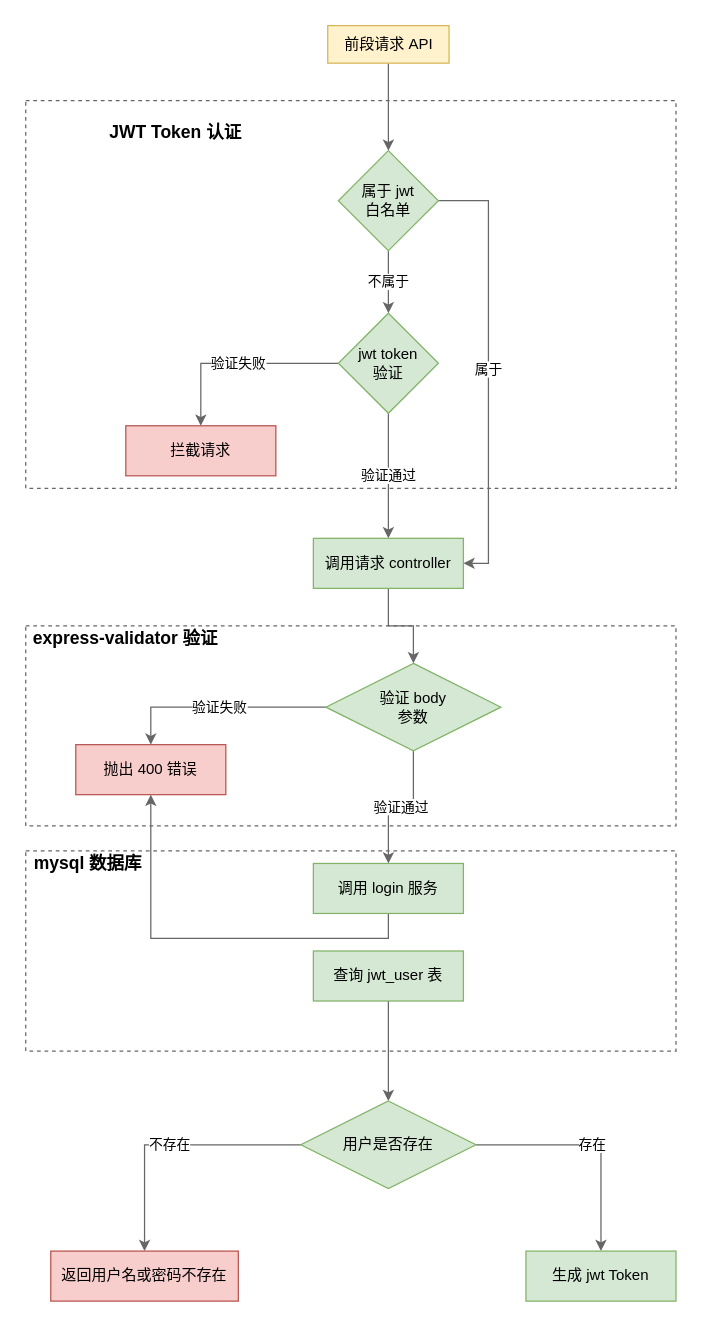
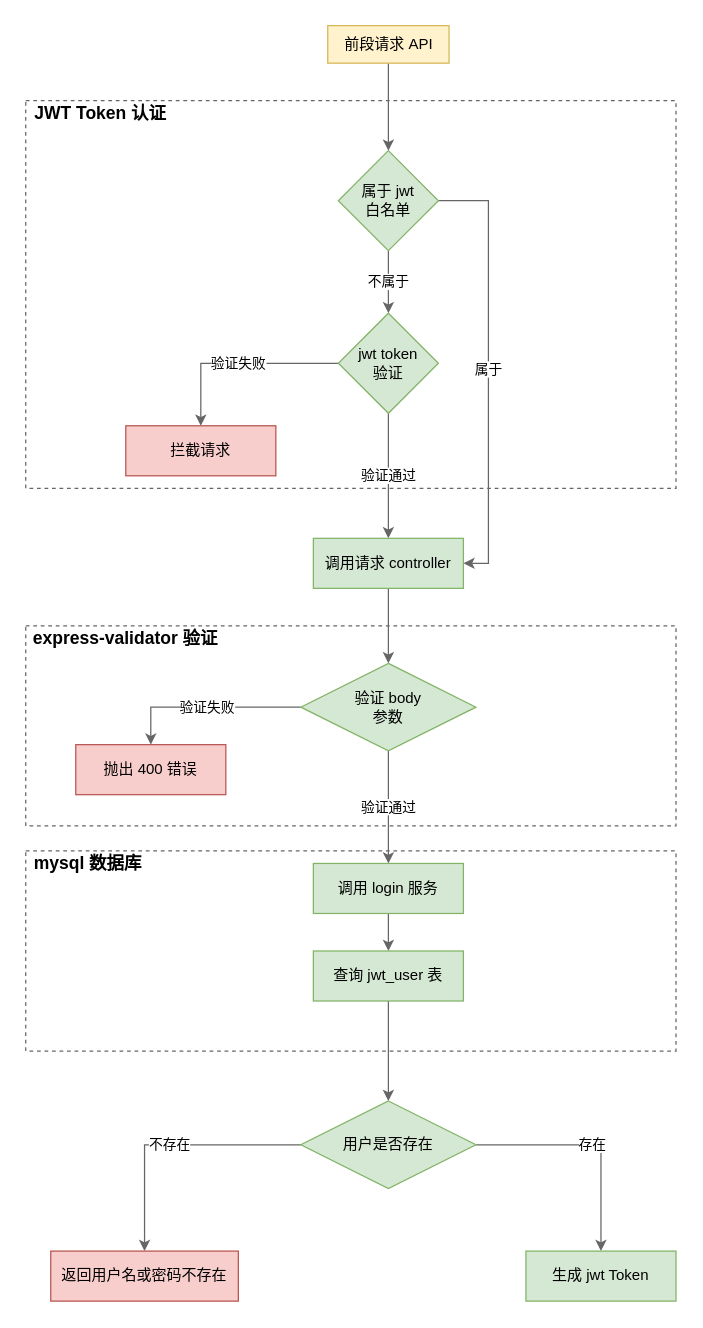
- <mxCell id="6" value="&lt;font style=&quot;font-size: 14px&quot;&gt;&lt;b&gt;JWT Token 认证&lt;/b&gt;&lt;/font&gt;" style="text;html=1;strokeColor=none;fillColor=none;align=center;verticalAlign=middle;whiteSpace=wrap;rounded=0;dashed=1;" parent="1" vertex="1"><mxGeometry x="80" y="95" width="120" height="20" as="geometry" /></mxCell>
+ <mxCell id="6" value="&lt;font style=&quot;font-size: 14px&quot;&gt;&lt;b&gt;JWT Token 认证&lt;/b&gt;&lt;/font&gt;" style="text;html=1;strokeColor=none;fillColor=none;align=center;verticalAlign=middle;whiteSpace=wrap;rounded=0;dashed=1;" parent="1" vertex="1"><mxGeometry x="20" y="80" width="120" height="20" as="geometry" /></mxCell>
- <mxCell id="20" value="验证 body &lt;br&gt;参数" style="rhombus;whiteSpace=wrap;html=1;fillColor=#d5e8d4;strokeColor=#82b366;" parent="1" vertex="1"><mxGeometry x="260" y="530" width="140" height="70" as="geometry" /></mxCell>
+ <mxCell id="20" value="验证 body &lt;br&gt;参数" style="rhombus;whiteSpace=wrap;html=1;fillColor=#d5e8d4;strokeColor=#82b366;" parent="1" vertex="1"><mxGeometry x="240" y="530" width="140" height="70" as="geometry" /></mxCell>
- <mxCell id="22" style="edgeStyle=orthogonalEdgeStyle;rounded=0;orthogonalLoop=1;jettySize=auto;html=1;exitX=0.5;exitY=1;exitDx=0;exitDy=0;strokeColor=#666666;" parent="1" source="23" target="21" edge="1"><mxGeometry relative="1" as="geometry" /></mxCell>
+ <mxCell id="22" style="edgeStyle=orthogonalEdgeStyle;rounded=0;orthogonalLoop=1;jettySize=auto;html=1;exitX=0.5;exitY=1;exitDx=0;exitDy=0;strokeColor=#666666;" parent="1" source="23" target="25" edge="1"><mxGeometry relative="1" as="geometry" /></mxCell>
